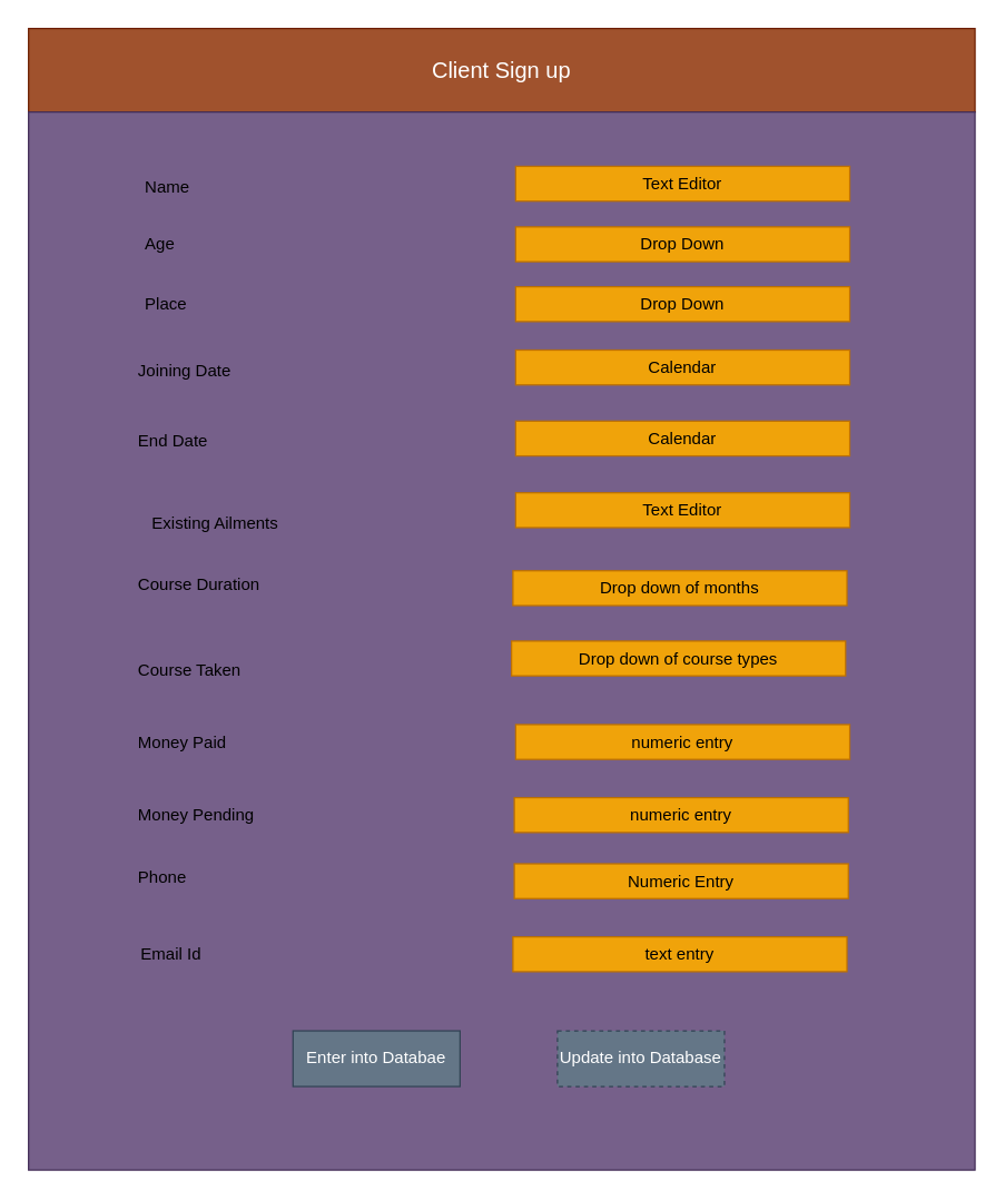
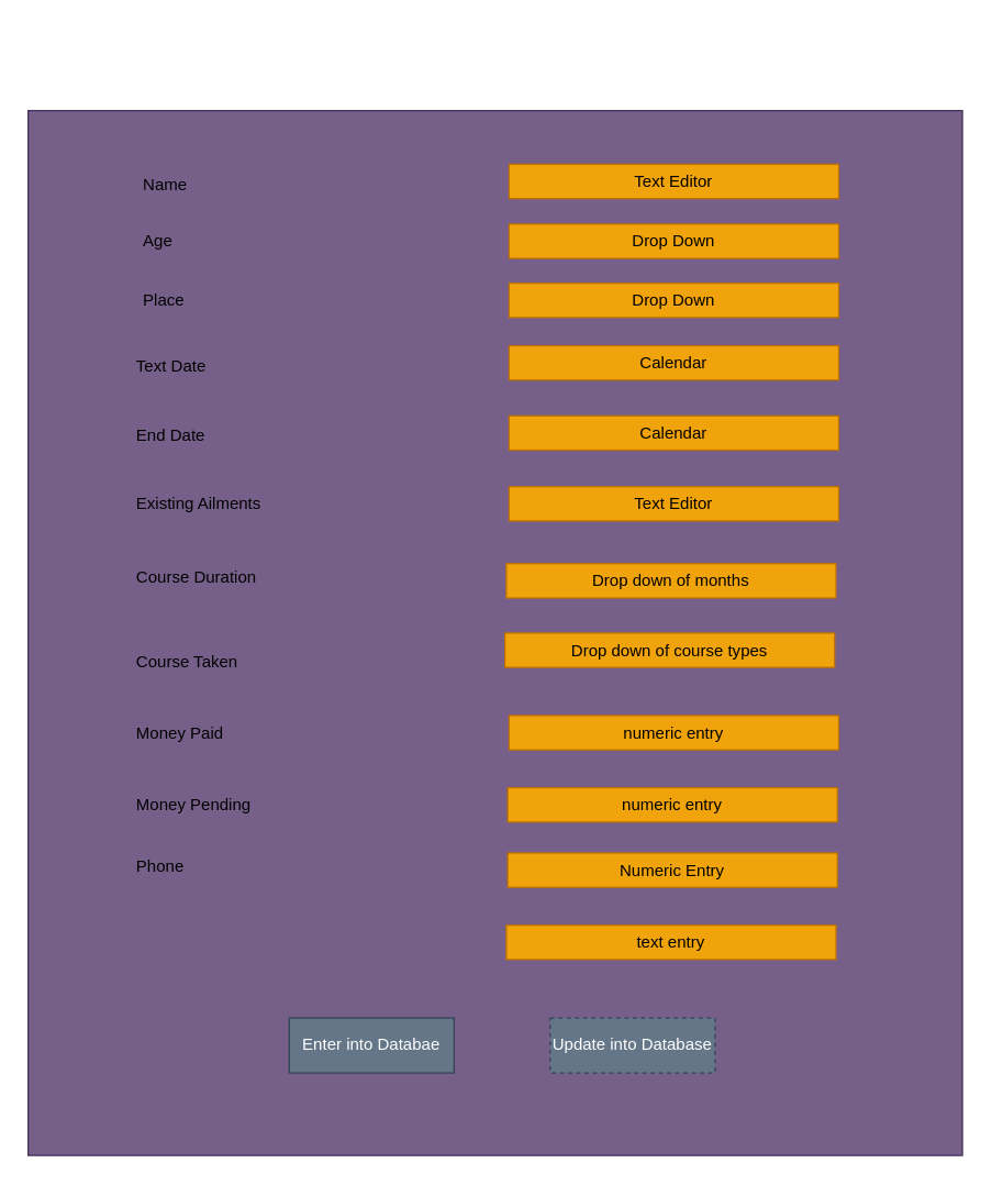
- <mxCell id="2" value="&lt;font style=&quot;font-size: 16px;&quot;&gt;Client Sign up&lt;/font&gt;" style="rounded=0;whiteSpace=wrap;html=1;fillColor=#a0522d;fontColor=#ffffff;strokeColor=#6D1F00;" parent="1" vertex="1"><mxGeometry x="20" y="20" width="680" height="60" as="geometry" /></mxCell>
- <mxCell id="7" value="Joining Date" style="text;html=1;align=left;verticalAlign=middle;whiteSpace=wrap;rounded=0;" parent="1" vertex="1"><mxGeometry x="97" y="251" width="80" height="30" as="geometry" /></mxCell>
+ <mxCell id="7" value="Text Date" style="text;html=1;align=left;verticalAlign=middle;whiteSpace=wrap;rounded=0;" parent="1" vertex="1"><mxGeometry x="97" y="251" width="80" height="30" as="geometry" /></mxCell>
- <mxCell id="9" value="Existing Ailments" style="text;html=1;align=left;verticalAlign=middle;whiteSpace=wrap;rounded=0;" parent="1" vertex="1"><mxGeometry x="107" y="361" width="100" height="30" as="geometry" /></mxCell>
+ <mxCell id="9" value="Existing Ailments" style="text;html=1;align=left;verticalAlign=middle;whiteSpace=wrap;rounded=0;" parent="1" vertex="1"><mxGeometry x="97" y="351" width="100" height="30" as="geometry" /></mxCell>
- <mxCell id="27" value="Email Id" style="text;html=1;align=left;verticalAlign=middle;whiteSpace=wrap;rounded=0;" parent="1" vertex="1"><mxGeometry x="99" y="670" width="100" height="30" as="geometry" /></mxCell>
